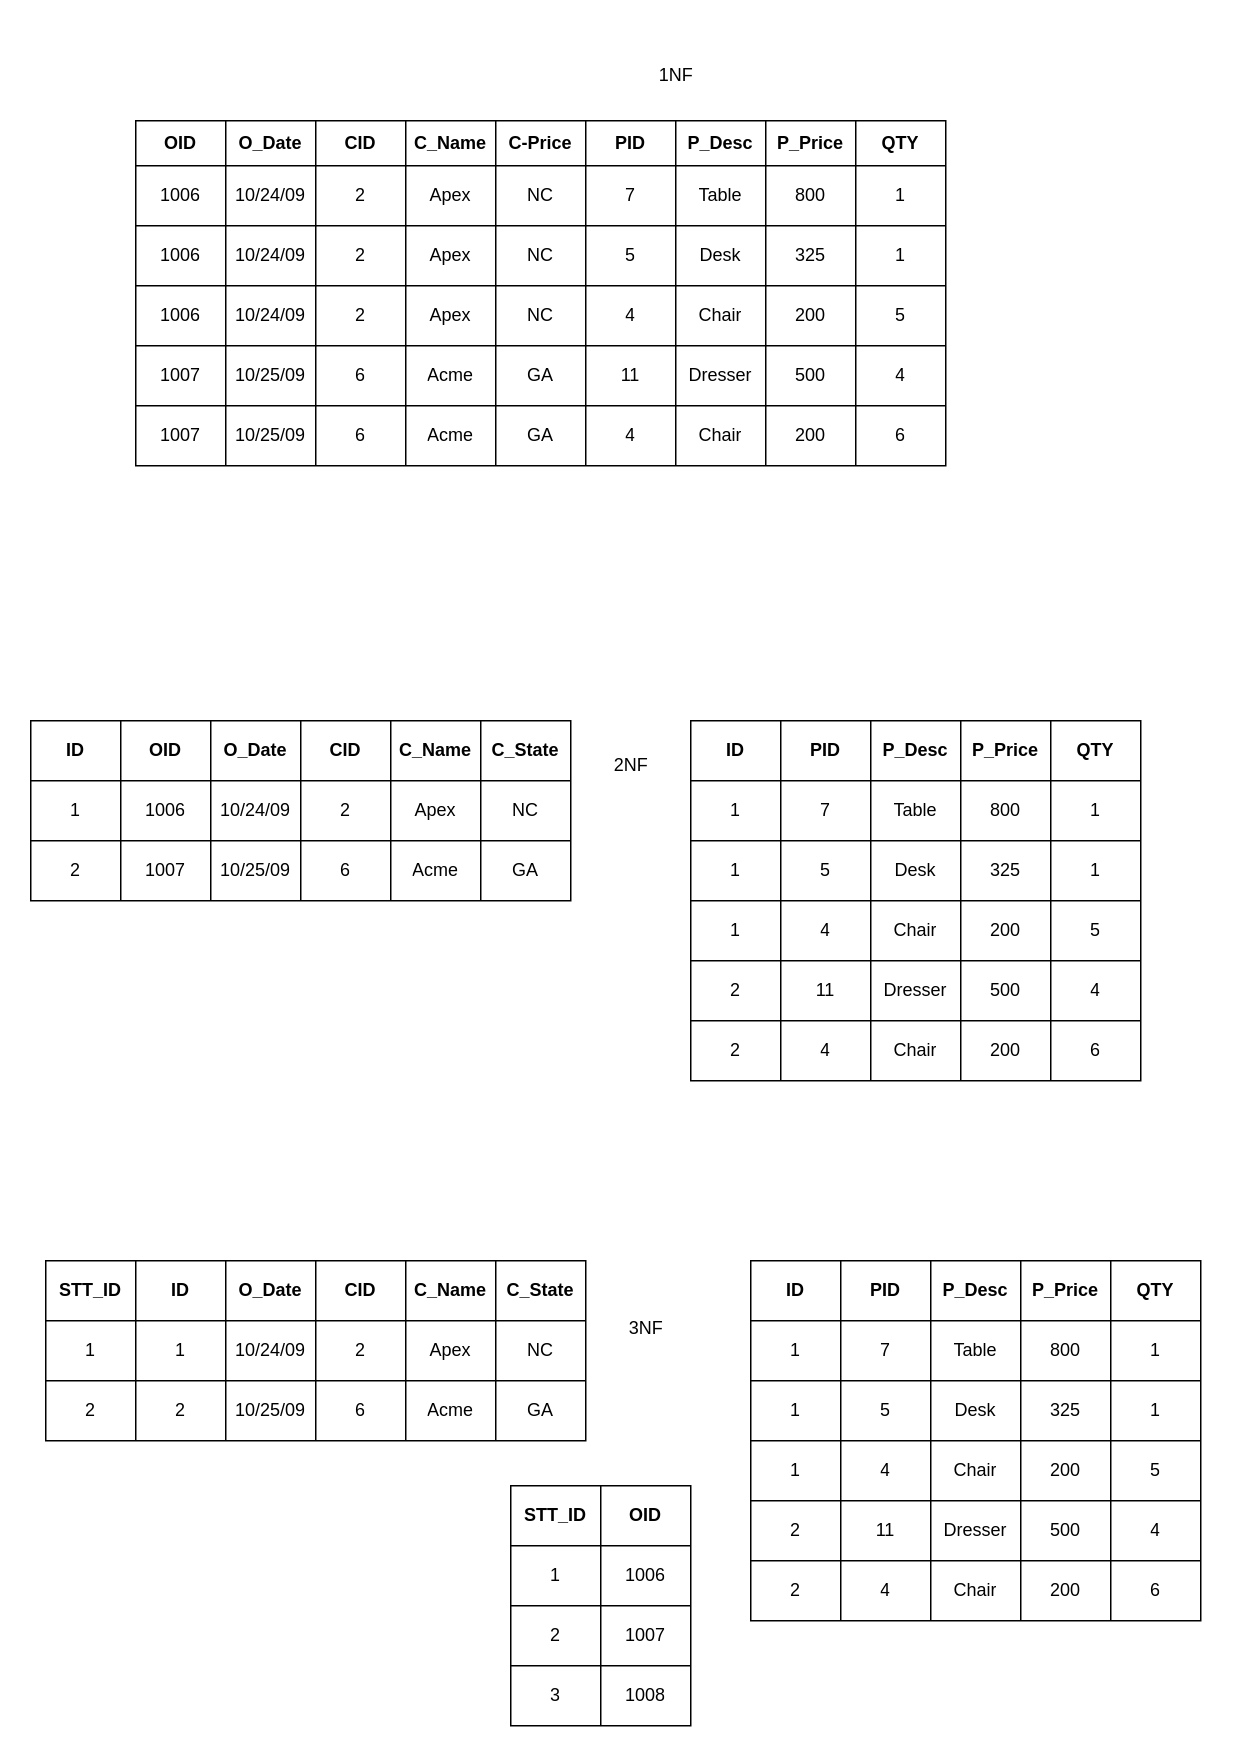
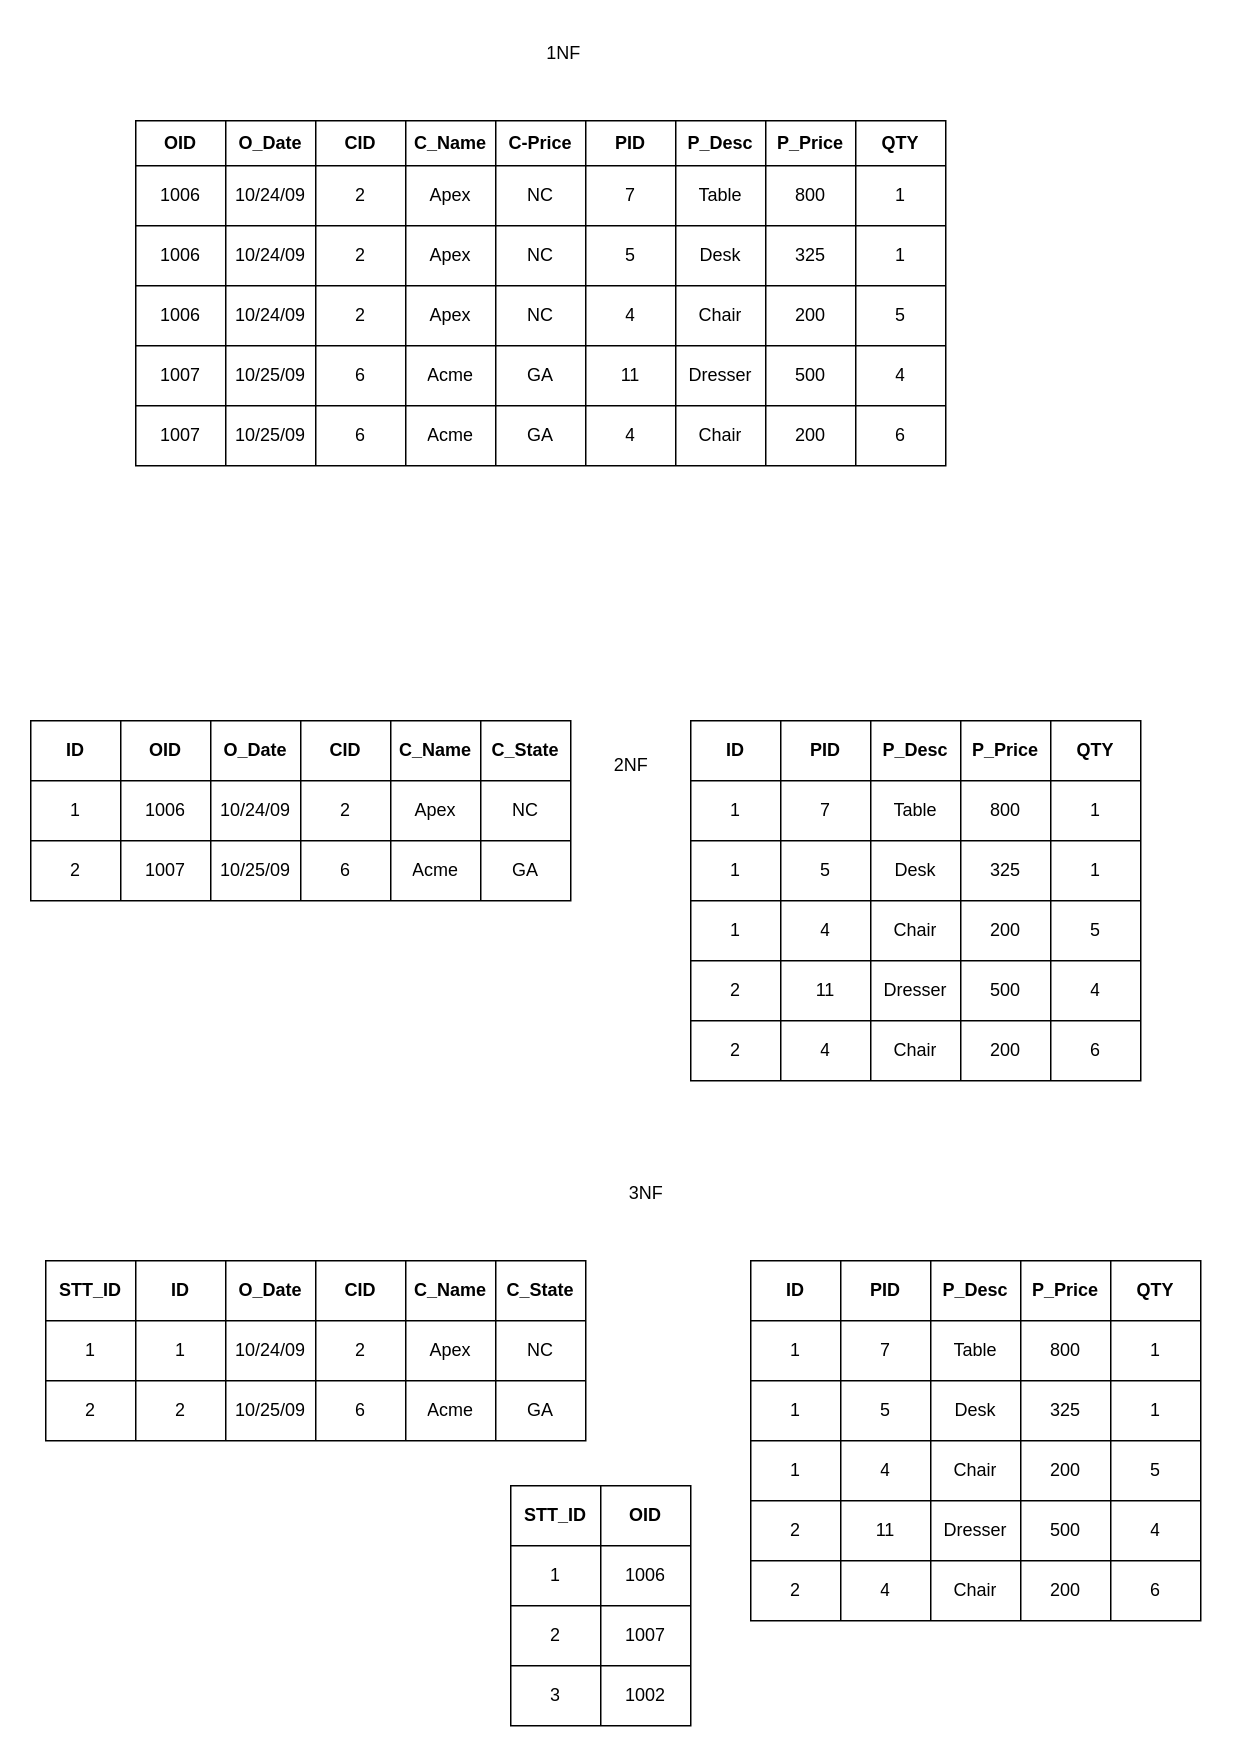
- <mxCell id="63" value="1NF" style="text;html=1;align=center;verticalAlign=middle;resizable=0;points=[];autosize=1;strokeColor=none;fillColor=none;" vertex="1" parent="1"><mxGeometry x="425" y="35" width="50" height="30" as="geometry" /></mxCell>
+ <mxCell id="63" value="1NF" style="text;html=1;align=center;verticalAlign=middle;resizable=0;points=[];autosize=1;strokeColor=none;fillColor=none;" vertex="1" parent="1"><mxGeometry x="350" y="20" width="50" height="30" as="geometry" /></mxCell>
- <mxCell id="196" value="3NF" style="text;html=1;align=center;verticalAlign=middle;resizable=0;points=[];autosize=1;strokeColor=none;fillColor=none;" vertex="1" parent="1"><mxGeometry x="405" y="870" width="50" height="30" as="geometry" /></mxCell>
+ <mxCell id="196" value="3NF" style="text;html=1;align=center;verticalAlign=middle;resizable=0;points=[];autosize=1;strokeColor=none;fillColor=none;" vertex="1" parent="1"><mxGeometry x="405" y="780" width="50" height="30" as="geometry" /></mxCell>
- <mxCell id="158" value="1008" style="shape=partialRectangle;html=1;whiteSpace=wrap;connectable=0;fillColor=none;top=0;left=0;bottom=0;right=0;overflow=hidden;" vertex="1" parent="156"><mxGeometry x="60" width="60" height="40" as="geometry"><mxRectangle width="60" height="40" as="alternateBounds" /></mxGeometry></mxCell>
+ <mxCell id="158" value="1002" style="shape=partialRectangle;html=1;whiteSpace=wrap;connectable=0;fillColor=none;top=0;left=0;bottom=0;right=0;overflow=hidden;" vertex="1" parent="156"><mxGeometry x="60" width="60" height="40" as="geometry"><mxRectangle width="60" height="40" as="alternateBounds" /></mxGeometry></mxCell>
